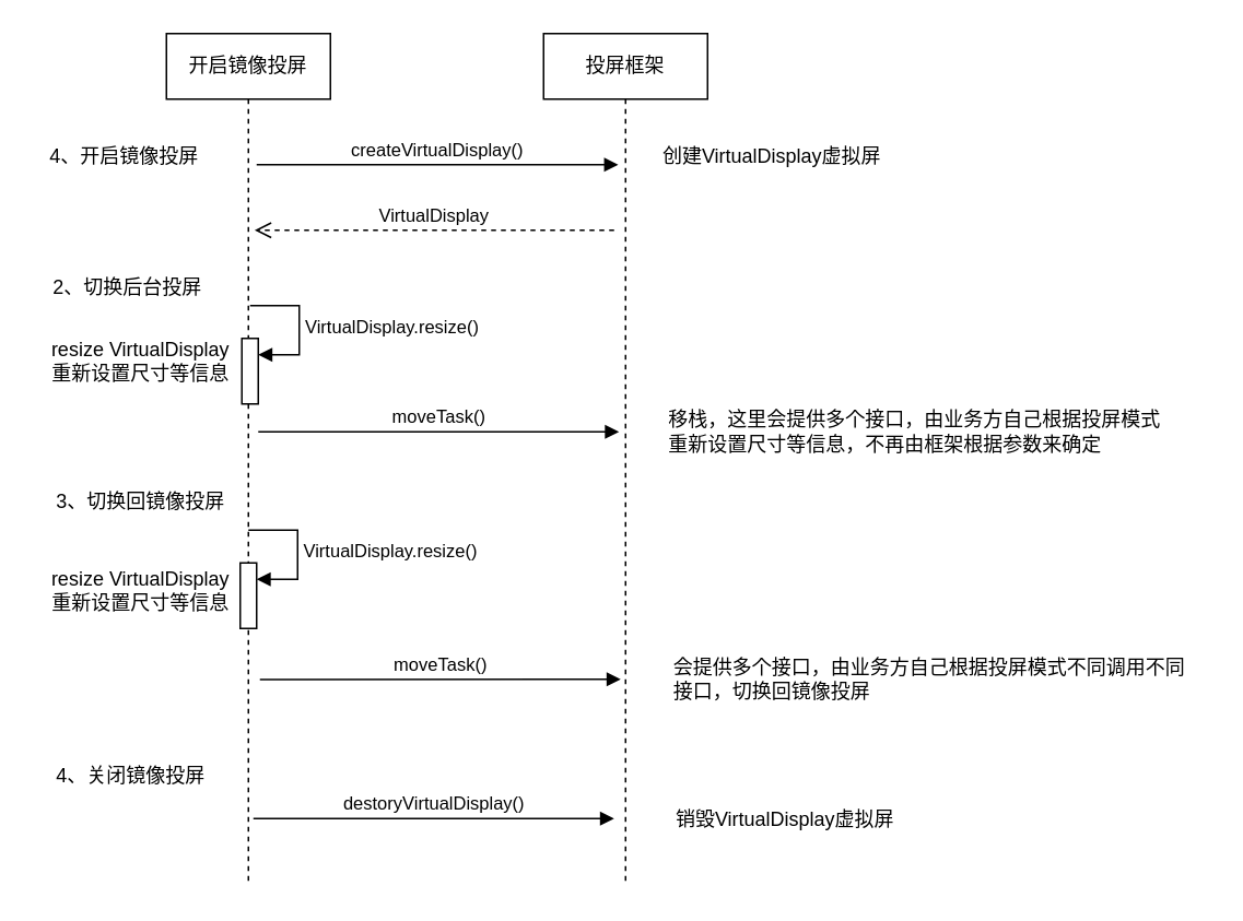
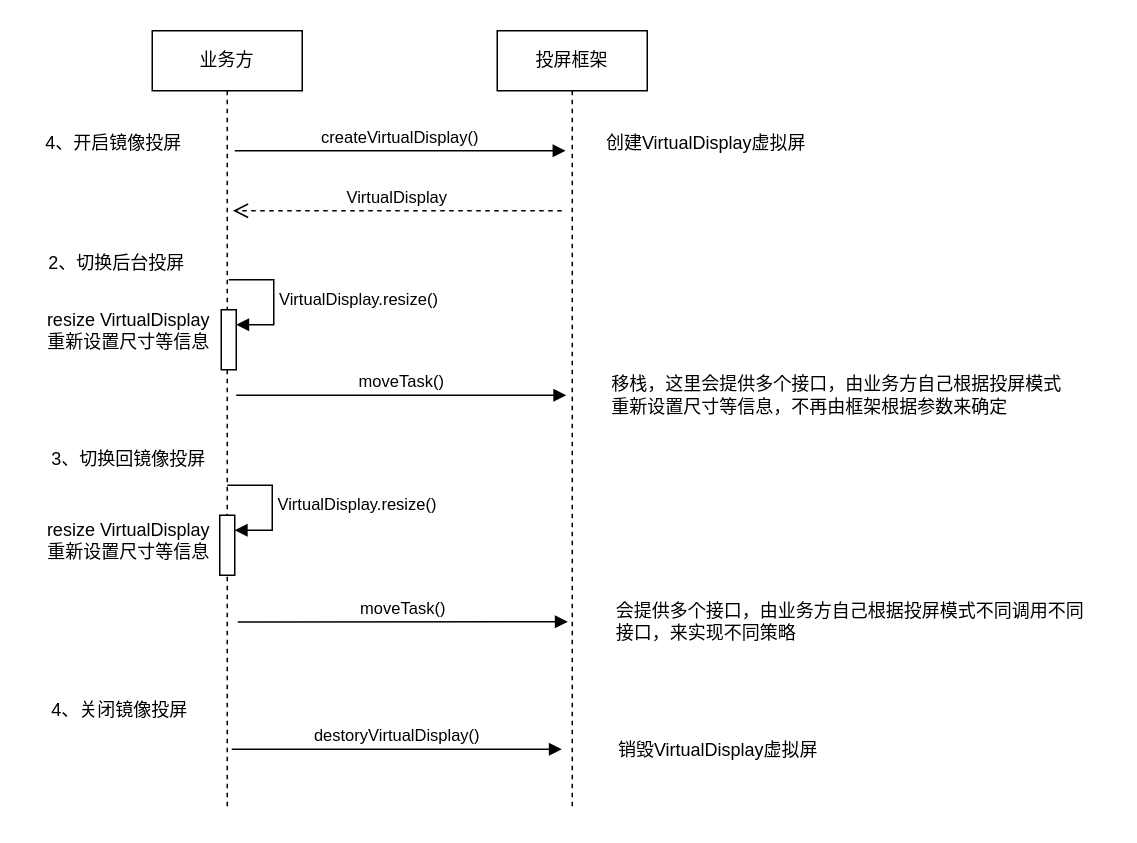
- <mxCell id="2" value="开启镜像投屏" style="shape=umlLifeline;perimeter=lifelinePerimeter;whiteSpace=wrap;html=1;container=1;dropTarget=0;collapsible=0;recursiveResize=0;outlineConnect=0;portConstraint=eastwest;newEdgeStyle={&quot;edgeStyle&quot;:&quot;elbowEdgeStyle&quot;,&quot;elbow&quot;:&quot;vertical&quot;,&quot;curved&quot;:0,&quot;rounded&quot;:0};" vertex="1" parent="1"><mxGeometry x="101" y="20" width="100" height="520" as="geometry" /></mxCell>
+ <mxCell id="2" value="业务方" style="shape=umlLifeline;perimeter=lifelinePerimeter;whiteSpace=wrap;html=1;container=1;dropTarget=0;collapsible=0;recursiveResize=0;outlineConnect=0;portConstraint=eastwest;newEdgeStyle={&quot;edgeStyle&quot;:&quot;elbowEdgeStyle&quot;,&quot;elbow&quot;:&quot;vertical&quot;,&quot;curved&quot;:0,&quot;rounded&quot;:0};" vertex="1" parent="1"><mxGeometry x="101" y="20" width="100" height="520" as="geometry" /></mxCell>
- <mxCell id="17" value="&lt;div style=&quot;text-align: left;&quot;&gt;会提供多个接口，由业务方自己根据投屏模式不同调用不同&lt;/div&gt;&lt;div style=&quot;text-align: left;&quot;&gt;接口，切换回镜像投屏&lt;/div&gt;" style="text;html=1;align=center;verticalAlign=middle;resizable=0;points=[];autosize=1;strokeColor=none;fillColor=none;" vertex="1" parent="1"><mxGeometry x="396" y="394" width="340" height="40" as="geometry" /></mxCell>
+ <mxCell id="17" value="&lt;div style=&quot;text-align: left;&quot;&gt;会提供多个接口，由业务方自己根据投屏模式不同调用不同&lt;/div&gt;&lt;div style=&quot;text-align: left;&quot;&gt;接口，来实现不同策略&lt;/div&gt;" style="text;html=1;align=center;verticalAlign=middle;resizable=0;points=[];autosize=1;strokeColor=none;fillColor=none;" vertex="1" parent="1"><mxGeometry x="396" y="394" width="340" height="40" as="geometry" /></mxCell>
